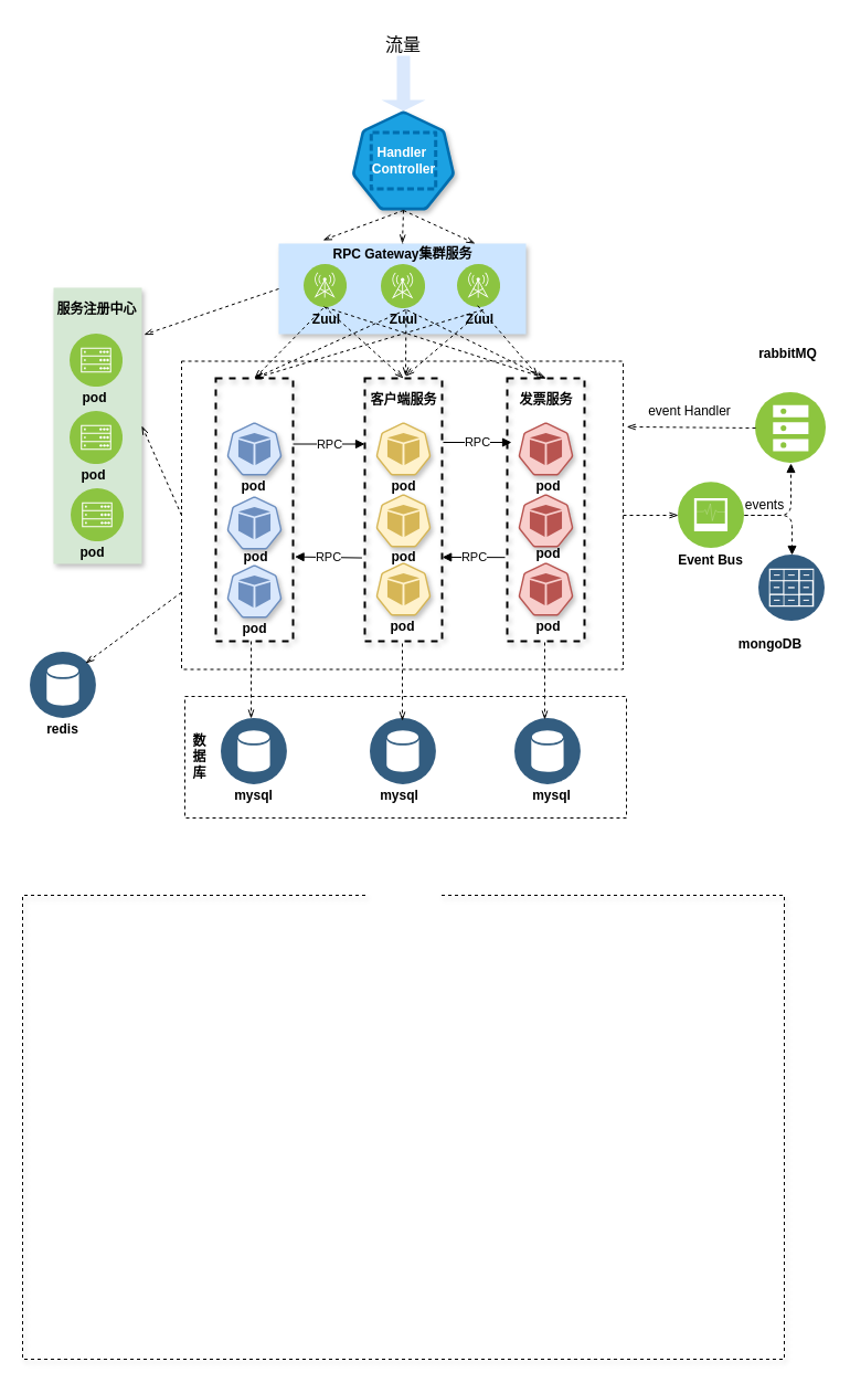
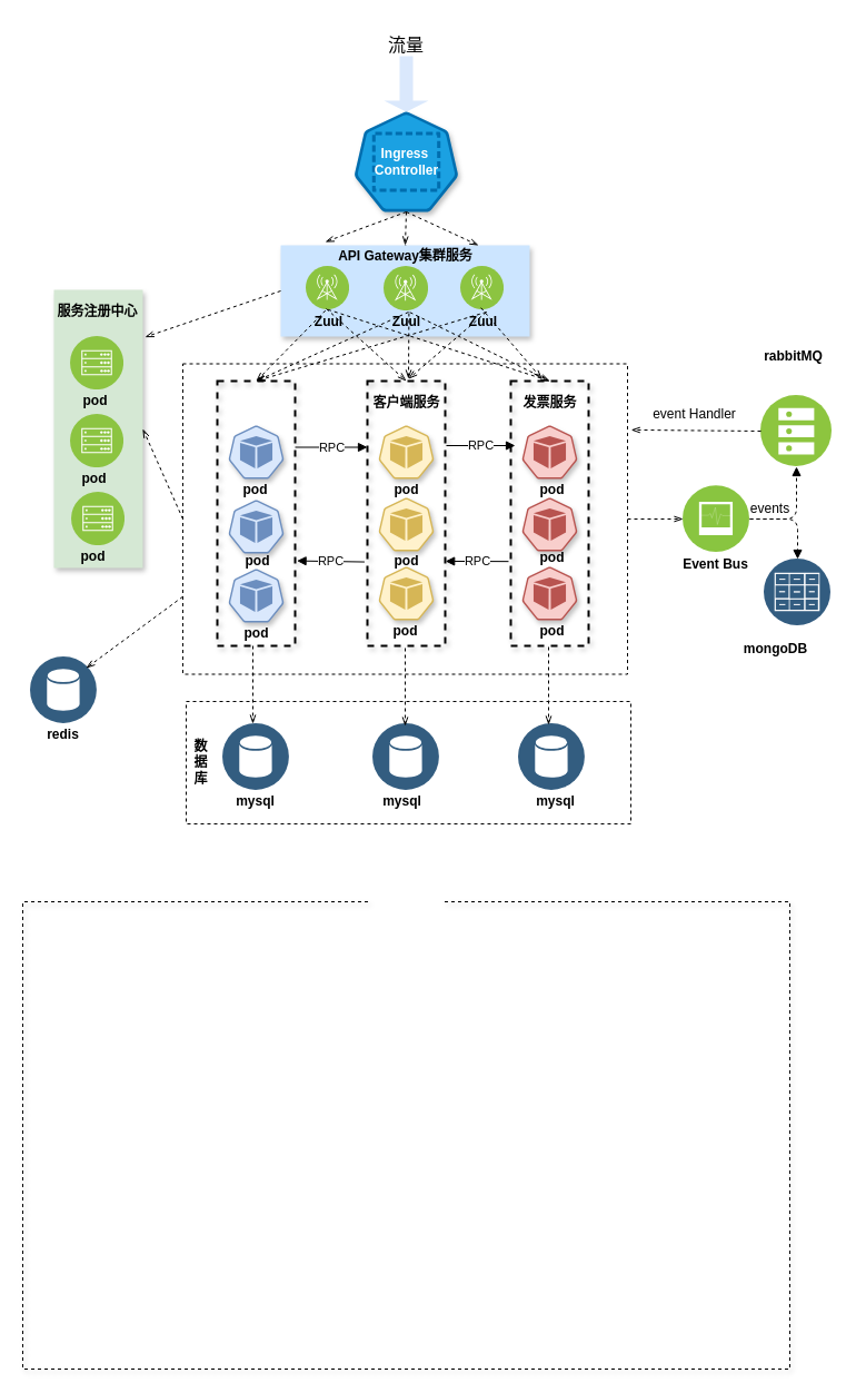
- <mxCell id="5" value="&lt;b&gt;Handler&amp;nbsp;&lt;br&gt;Controller&lt;br&gt;&lt;/b&gt;" style="html=1;dashed=0;whitespace=wrap;strokeColor=#006EAF;points=[[0.005,0.63,0],[0.1,0.2,0],[0.9,0.2,0],[0.5,0,0],[0.995,0.63,0],[0.72,0.99,0],[0.5,1,0],[0.28,0.99,0]];shape=mxgraph.kubernetes.icon;prIcon=ns;shadow=1;fillColor=#1ba1e2;fontColor=#ffffff;" parent="1" vertex="1"><mxGeometry x="294.5" y="100" width="141" height="90" as="geometry" /></mxCell>
+ <mxCell id="5" value="&lt;b&gt;Ingress&amp;nbsp;&lt;br&gt;Controller&lt;br&gt;&lt;/b&gt;" style="html=1;dashed=0;whitespace=wrap;strokeColor=#006EAF;points=[[0.005,0.63,0],[0.1,0.2,0],[0.9,0.2,0],[0.5,0,0],[0.995,0.63,0],[0.72,0.99,0],[0.5,1,0],[0.28,0.99,0]];shape=mxgraph.kubernetes.icon;prIcon=ns;shadow=1;fillColor=#1ba1e2;fontColor=#ffffff;" parent="1" vertex="1"><mxGeometry x="294.5" y="100" width="141" height="90" as="geometry" /></mxCell>
- <mxCell id="9" value="&lt;b&gt;RPC Gateway集群服务&lt;/b&gt;" style="text;html=1;align=center;verticalAlign=middle;resizable=0;points=[];autosize=1;strokeColor=none;" parent="1" vertex="1"><mxGeometry x="294" y="220" width="140" height="20" as="geometry" /></mxCell>
+ <mxCell id="9" value="&lt;b&gt;API Gateway集群服务&lt;/b&gt;" style="text;html=1;align=center;verticalAlign=middle;resizable=0;points=[];autosize=1;strokeColor=none;" parent="1" vertex="1"><mxGeometry x="294" y="220" width="140" height="20" as="geometry" /></mxCell>
